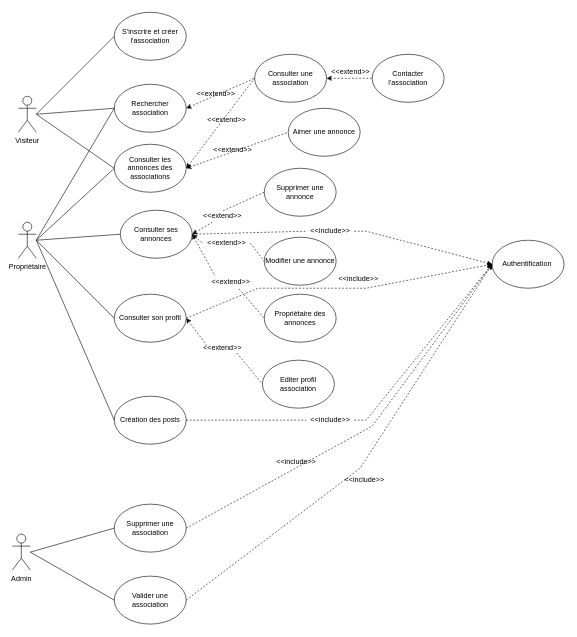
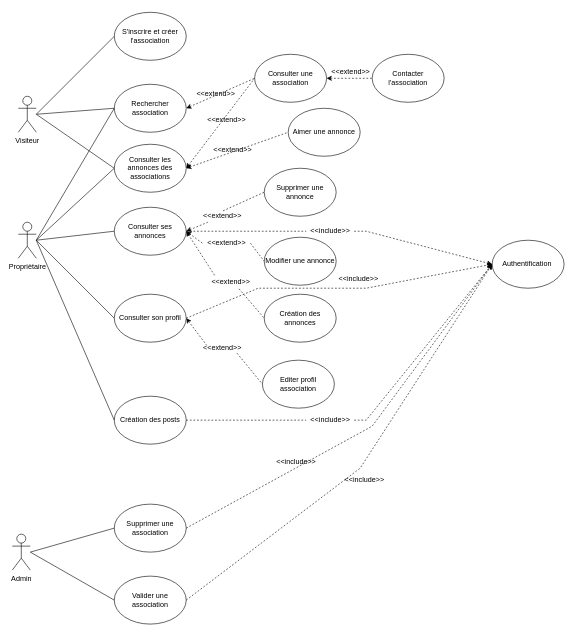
- <mxCell id="7" value="Consulter ses annonces" style="ellipse;whiteSpace=wrap;html=1;" vertex="1" parent="1"><mxGeometry x="200" y="350" width="120" height="80" as="geometry" /></mxCell>
+ <mxCell id="7" value="Consulter ses annonces" style="ellipse;whiteSpace=wrap;html=1;" vertex="1" parent="1"><mxGeometry x="190" y="345" width="120" height="80" as="geometry" /></mxCell>
- <mxCell id="18" value="Propriètaire des annonces" style="ellipse;whiteSpace=wrap;html=1;" vertex="1" parent="1"><mxGeometry x="440" y="490" width="120" height="80" as="geometry" /></mxCell>
+ <mxCell id="18" value="Création des annonces" style="ellipse;whiteSpace=wrap;html=1;" vertex="1" parent="1"><mxGeometry x="440" y="490" width="120" height="80" as="geometry" /></mxCell>
